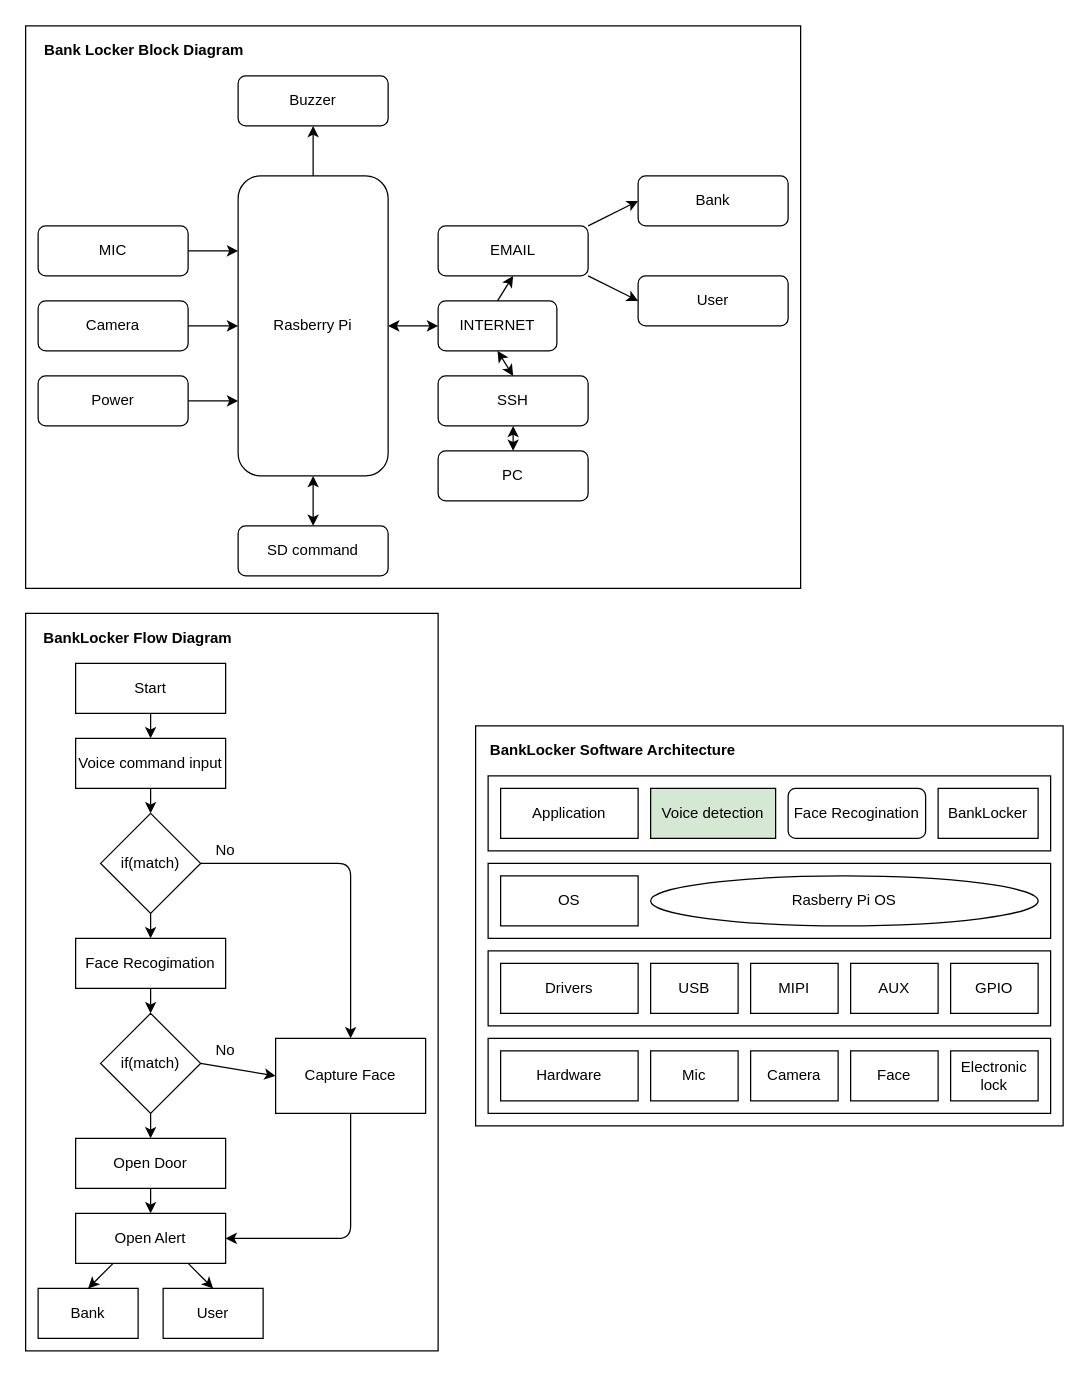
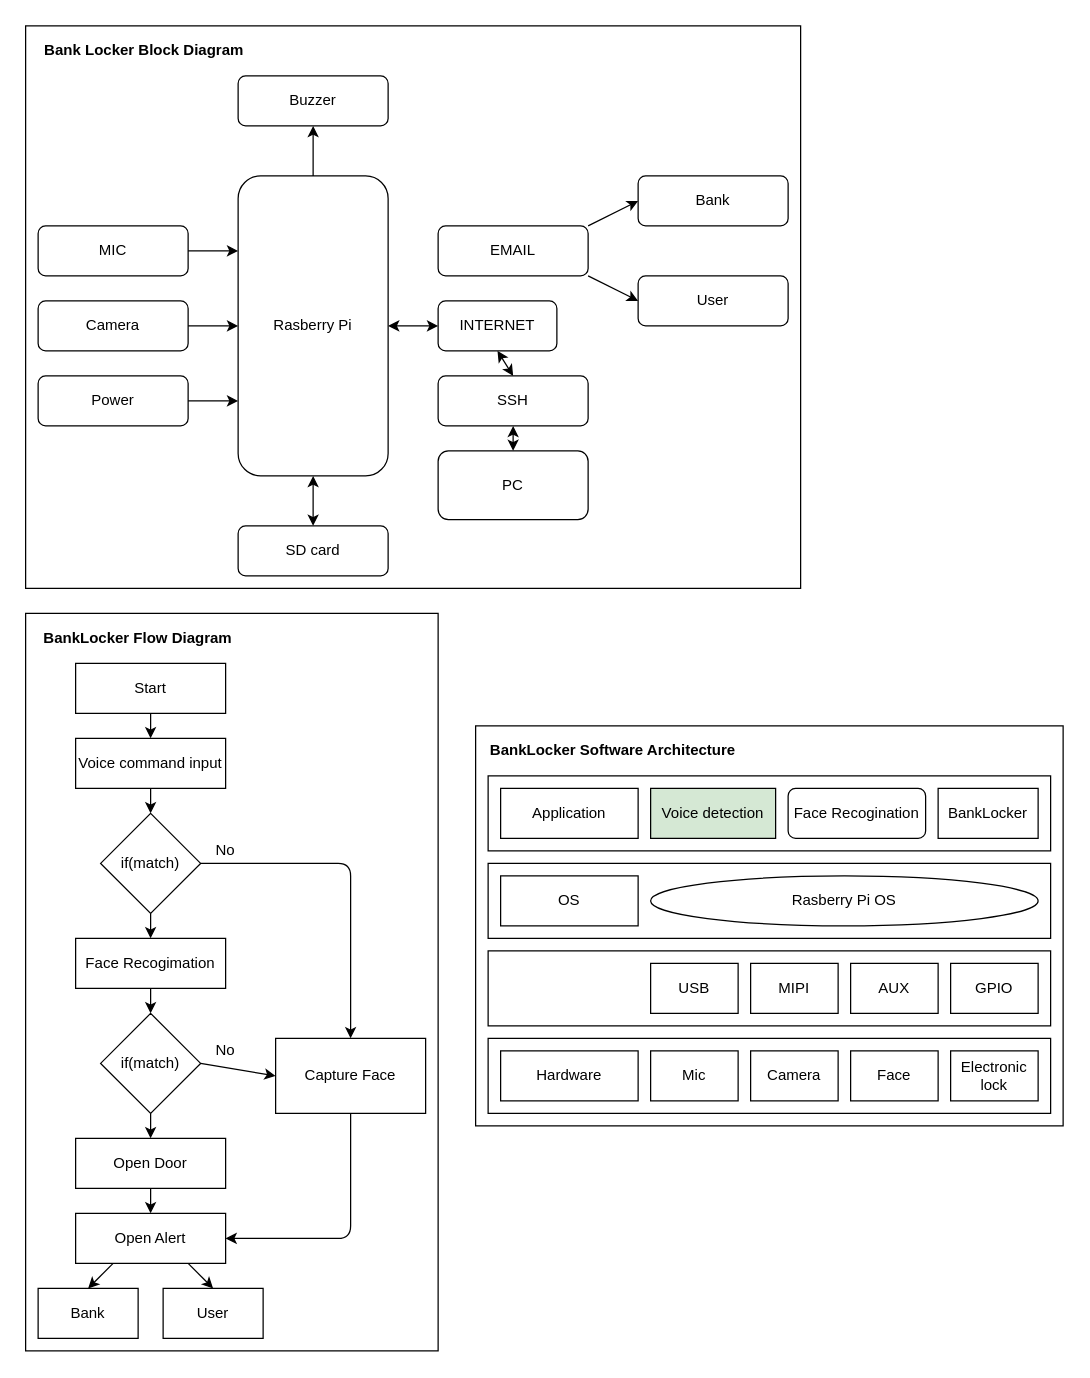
- <mxCell id="16" value="" style="endArrow=classic;html=1;exitX=0.5;exitY=0;exitDx=0;exitDy=0;entryX=0.5;entryY=1;entryDx=0;entryDy=0;" parent="1" source="13" target="15" edge="1"><mxGeometry width="50" height="50" relative="1" as="geometry"><mxPoint x="270" y="230" as="sourcePoint" /><mxPoint x="320" y="180" as="targetPoint" /></mxGeometry></mxCell>
- <mxCell id="26" value="PC" style="rounded=1;whiteSpace=wrap;html=1;" parent="1" vertex="1"><mxGeometry x="350" y="360" width="120" height="40" as="geometry" /></mxCell>
+ <mxCell id="26" value="PC" style="rounded=1;whiteSpace=wrap;html=1;" parent="1" vertex="1"><mxGeometry x="350" y="360" width="120" height="55" as="geometry" /></mxCell>
- <mxCell id="21" value="SD command" style="rounded=1;whiteSpace=wrap;html=1;" parent="1" vertex="1"><mxGeometry x="190" y="420" width="120" height="40" as="geometry" /></mxCell>
+ <mxCell id="21" value="SD card" style="rounded=1;whiteSpace=wrap;html=1;" parent="1" vertex="1"><mxGeometry x="190" y="420" width="120" height="40" as="geometry" /></mxCell>
- <mxCell id="56" value="Drivers" style="rounded=0;whiteSpace=wrap;html=1;" parent="1" vertex="1"><mxGeometry x="400" y="770" width="110" height="40" as="geometry" /></mxCell>
